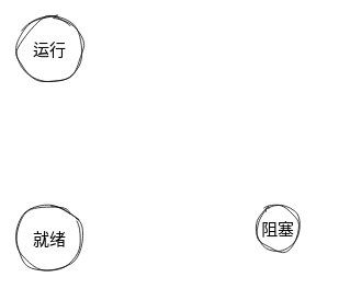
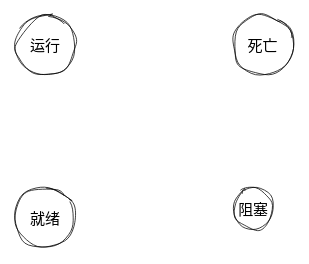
+ <mxCell id="3" value="死亡" style="ellipse;whiteSpace=wrap;html=1;aspect=fixed;sketch=1;hachureGap=4;jiggle=2;curveFitting=1;fontFamily=Architects Daughter;fontSource=https%3A%2F%2Ffonts.googleapis.com%2Fcss%3Ffamily%3DArchitects%2BDaughter;fontSize=20;" parent="1" vertex="1"><mxGeometry x="310" y="20" width="80" height="80" as="geometry" /></mxCell>
